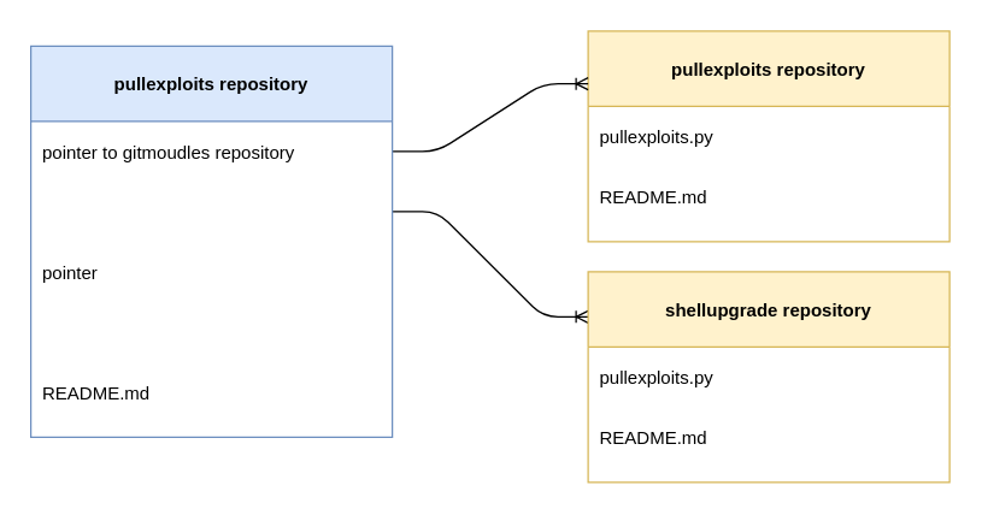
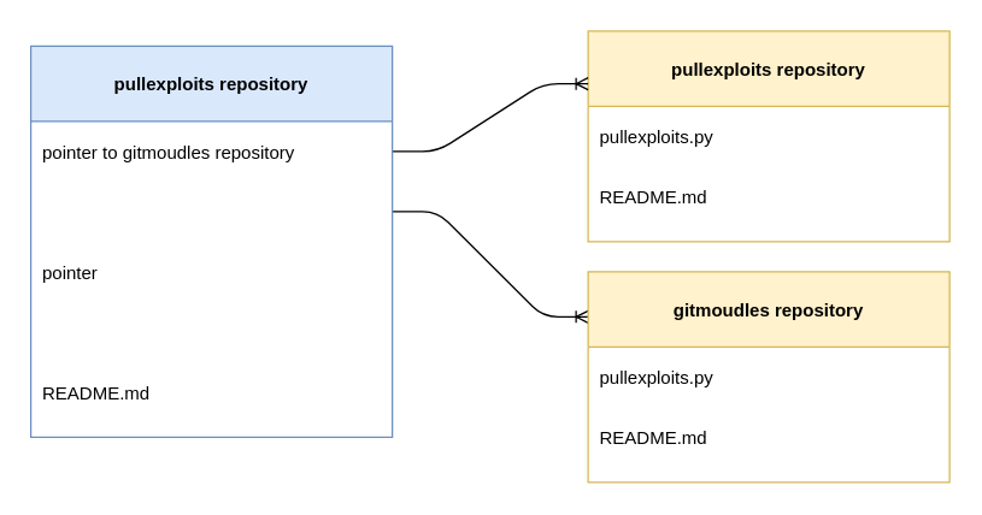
- <mxCell id="9" value="shellupgrade repository" style="shape=table;startSize=50;container=1;collapsible=1;childLayout=tableLayout;fixedRows=1;rowLines=0;fontStyle=1;align=center;resizeLast=1;fillColor=#fff2cc;strokeColor=#d6b656;" vertex="1" parent="1"><mxGeometry x="390" y="180" width="240" height="140" as="geometry" /></mxCell>
+ <mxCell id="9" value="gitmoudles repository" style="shape=table;startSize=50;container=1;collapsible=1;childLayout=tableLayout;fixedRows=1;rowLines=0;fontStyle=1;align=center;resizeLast=1;fillColor=#fff2cc;strokeColor=#d6b656;" vertex="1" parent="1"><mxGeometry x="390" y="180" width="240" height="140" as="geometry" /></mxCell>
